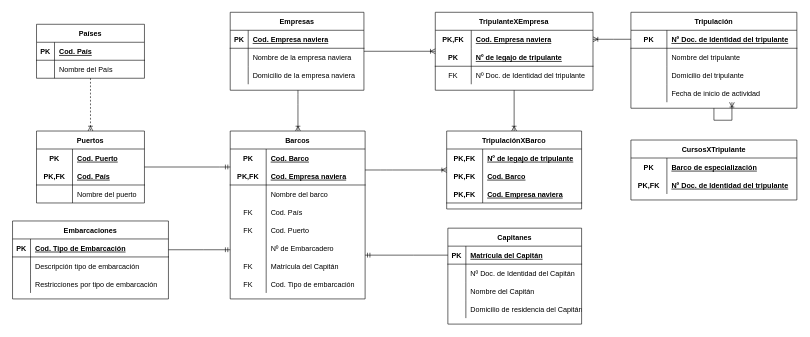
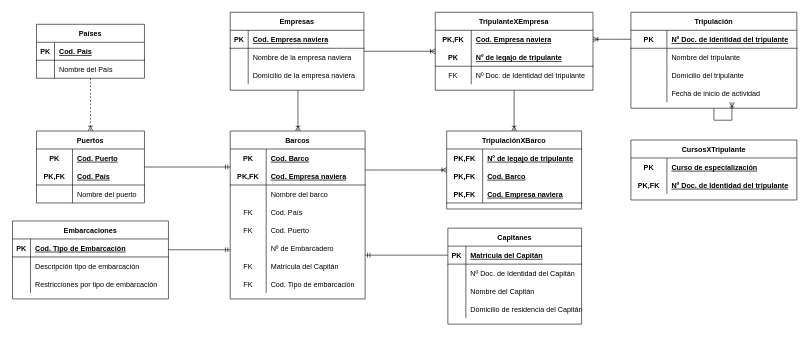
- <mxCell id="80" value="Barco de especialización" style="shape=partialRectangle;connectable=0;fillColor=none;top=0;left=0;bottom=0;right=0;align=left;spacingLeft=6;fontStyle=5;overflow=hidden;" parent="78" vertex="1"><mxGeometry x="60" width="216.75" height="30" as="geometry" /></mxCell>
+ <mxCell id="80" value="Curso de especialización" style="shape=partialRectangle;connectable=0;fillColor=none;top=0;left=0;bottom=0;right=0;align=left;spacingLeft=6;fontStyle=5;overflow=hidden;" parent="78" vertex="1"><mxGeometry x="60" width="216.75" height="30" as="geometry" /></mxCell>
